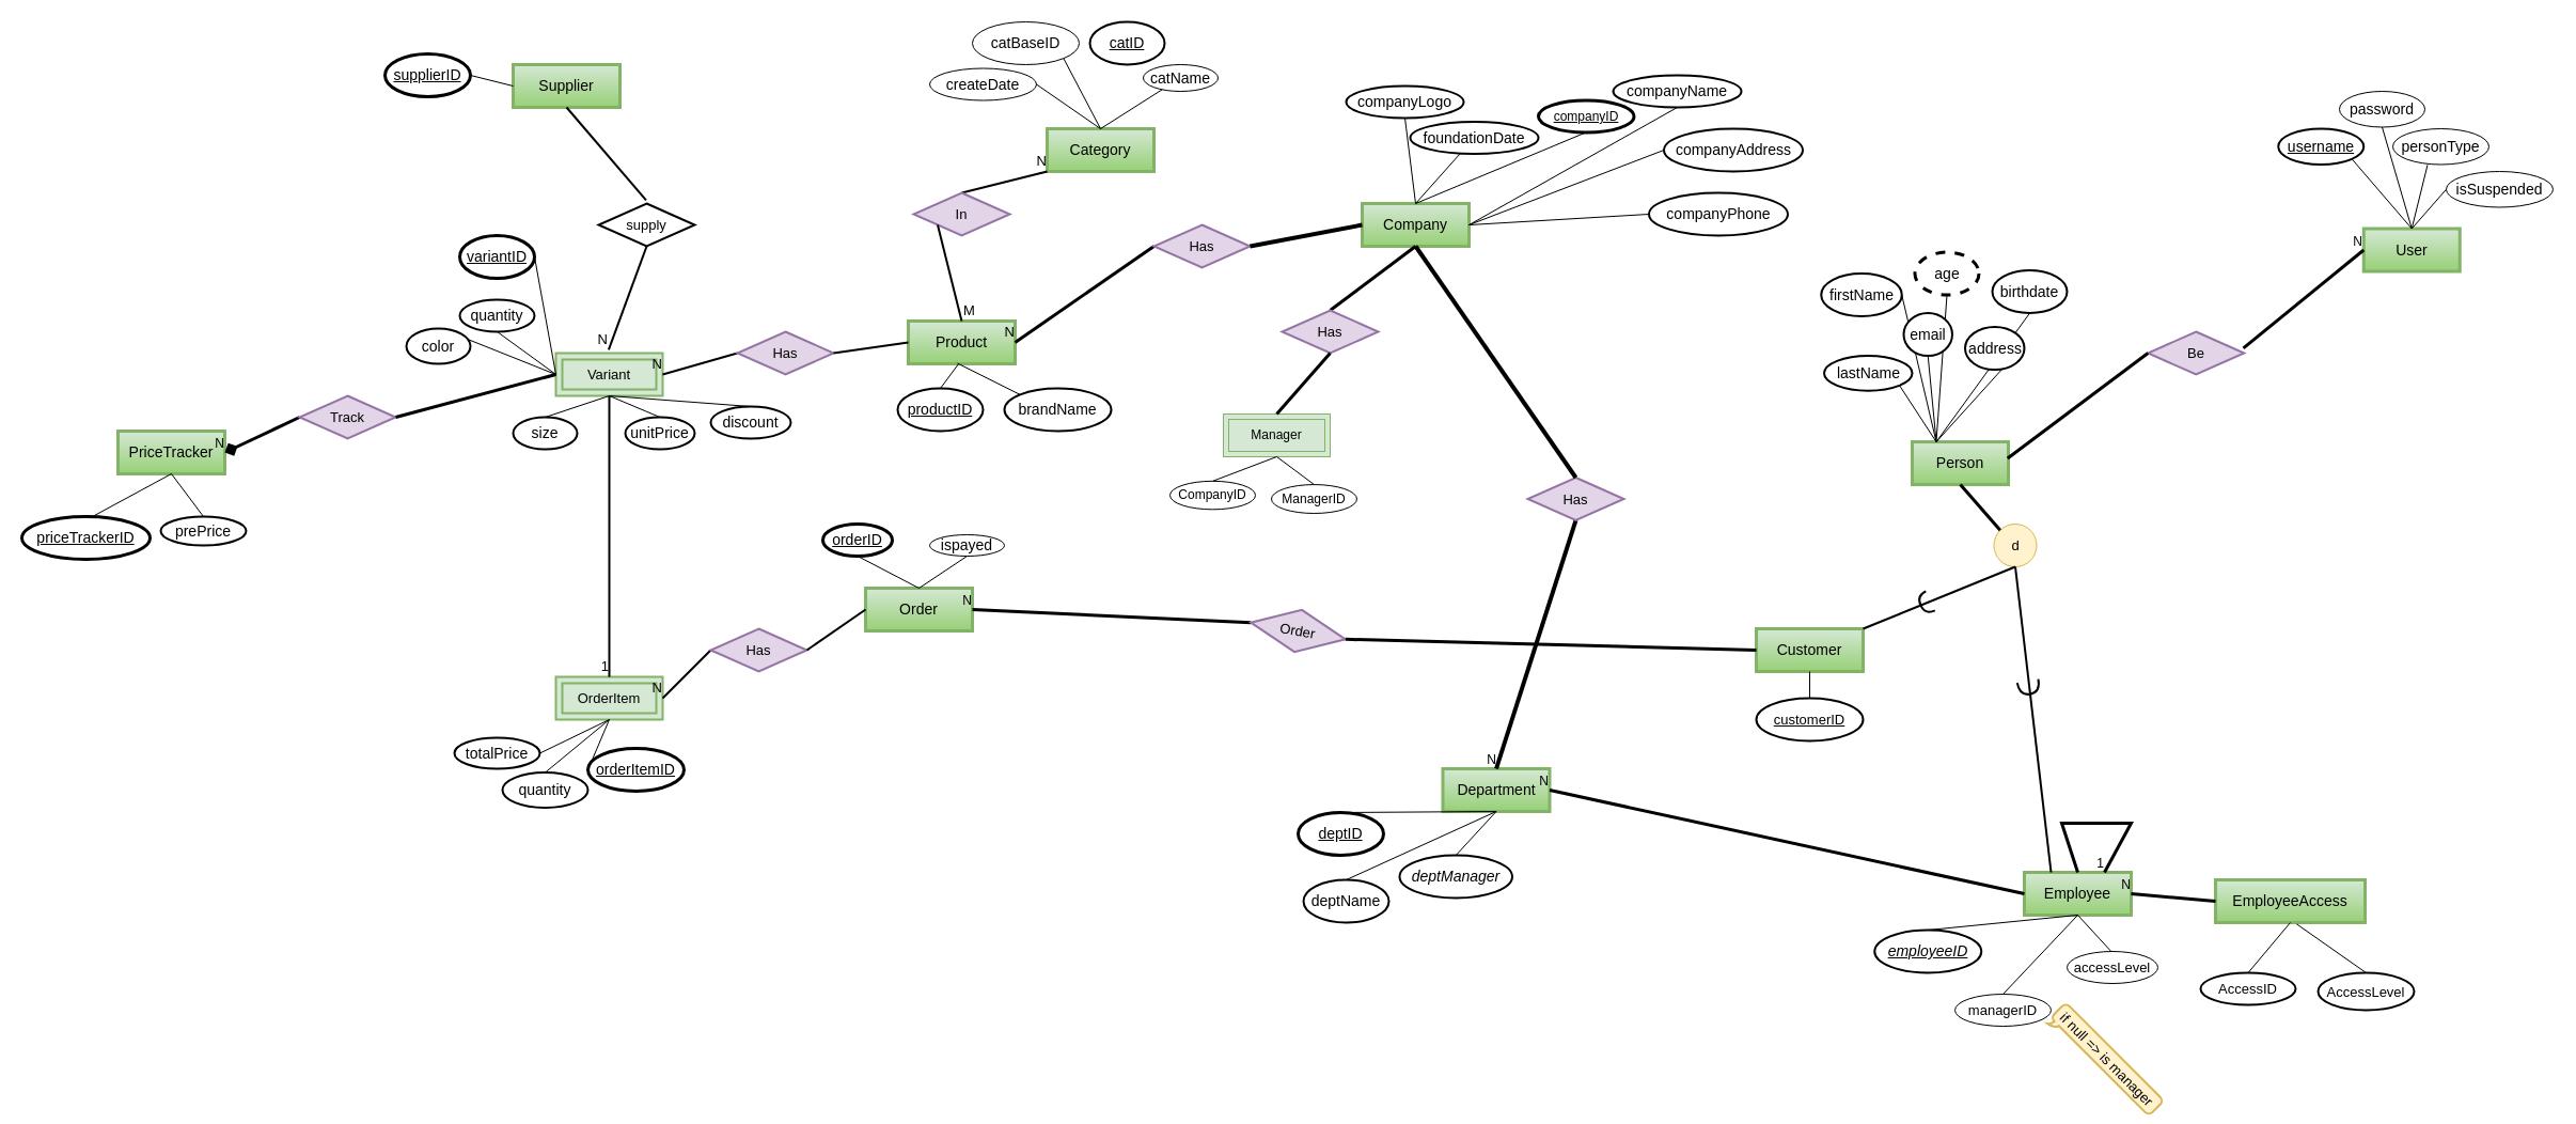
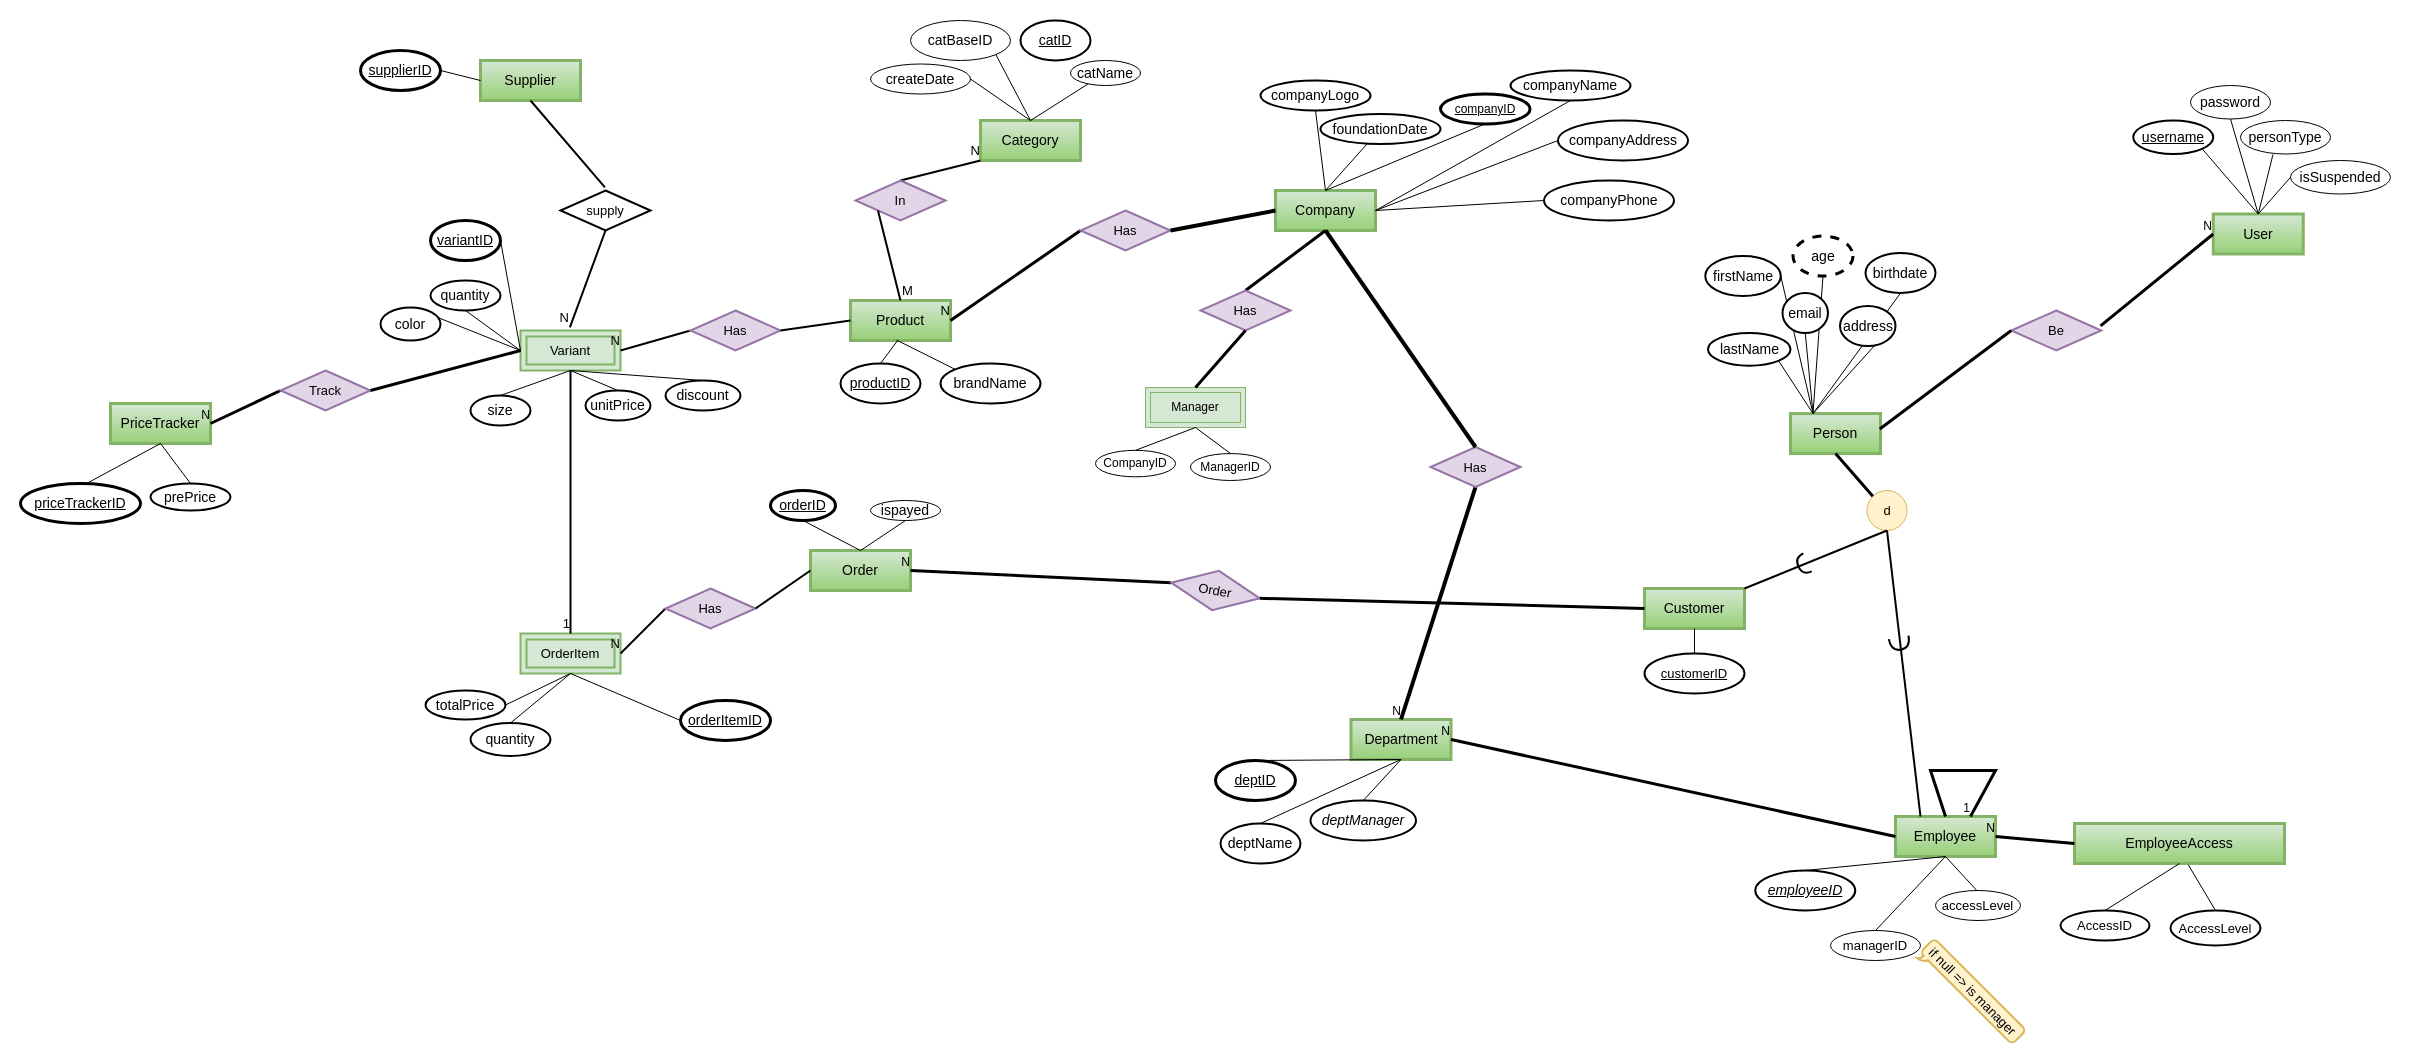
- <mxCell id="74" value="size" style="ellipse;whiteSpace=wrap;html=1;align=center;strokeWidth=2;fontSize=14;" parent="1" vertex="1"><mxGeometry x="480" y="390" width="60" height="30" as="geometry" /></mxCell>
+ <mxCell id="74" value="size" style="ellipse;whiteSpace=wrap;html=1;align=center;strokeWidth=2;fontSize=14;" parent="1" vertex="1"><mxGeometry x="470" y="395" width="60" height="30" as="geometry" /></mxCell>
- <mxCell id="132" value="" style="endArrow=diamond;html=1;rounded=0;strokeWidth=3;exitX=0;exitY=0.5;exitDx=0;exitDy=0;entryX=1;entryY=0.5;entryDx=0;entryDy=0;startArrow=none;" parent="1" source="134" target="129" edge="1"><mxGeometry relative="1" as="geometry"><mxPoint x="360" y="480" as="sourcePoint" /><mxPoint x="520" y="480" as="targetPoint" /></mxGeometry></mxCell>
+ <mxCell id="132" value="" style="endArrow=none;html=1;rounded=0;strokeWidth=3;exitX=0;exitY=0.5;exitDx=0;exitDy=0;entryX=1;entryY=0.5;entryDx=0;entryDy=0;startArrow=none;" parent="1" source="134" target="129" edge="1"><mxGeometry relative="1" as="geometry"><mxPoint x="360" y="480" as="sourcePoint" /><mxPoint x="520" y="480" as="targetPoint" /></mxGeometry></mxCell>
- <mxCell id="97" value="&lt;u&gt;orderItemID&lt;/u&gt;" style="ellipse;whiteSpace=wrap;html=1;align=center;strokeWidth=3;fontSize=14;" parent="1" vertex="1"><mxGeometry x="550" y="700" width="90" height="40" as="geometry" /></mxCell>
+ <mxCell id="97" value="&lt;u&gt;orderItemID&lt;/u&gt;" style="ellipse;whiteSpace=wrap;html=1;align=center;strokeWidth=3;fontSize=14;" parent="1" vertex="1"><mxGeometry x="680" y="700" width="90" height="40" as="geometry" /></mxCell>
- <mxCell id="102" value="EmployeeAccess" style="whiteSpace=wrap;html=1;align=center;strokeWidth=3;fillColor=#d5e8d4;strokeColor=#82b366;gradientColor=#97d077;fontSize=14;" parent="1" vertex="1"><mxGeometry x="2074" y="823" width="140" height="40" as="geometry" /></mxCell>
+ <mxCell id="102" value="EmployeeAccess" style="whiteSpace=wrap;html=1;align=center;strokeWidth=3;fillColor=#d5e8d4;strokeColor=#82b366;gradientColor=#97d077;fontSize=14;" parent="1" vertex="1"><mxGeometry x="2074" y="823" width="210" height="40" as="geometry" /></mxCell>
